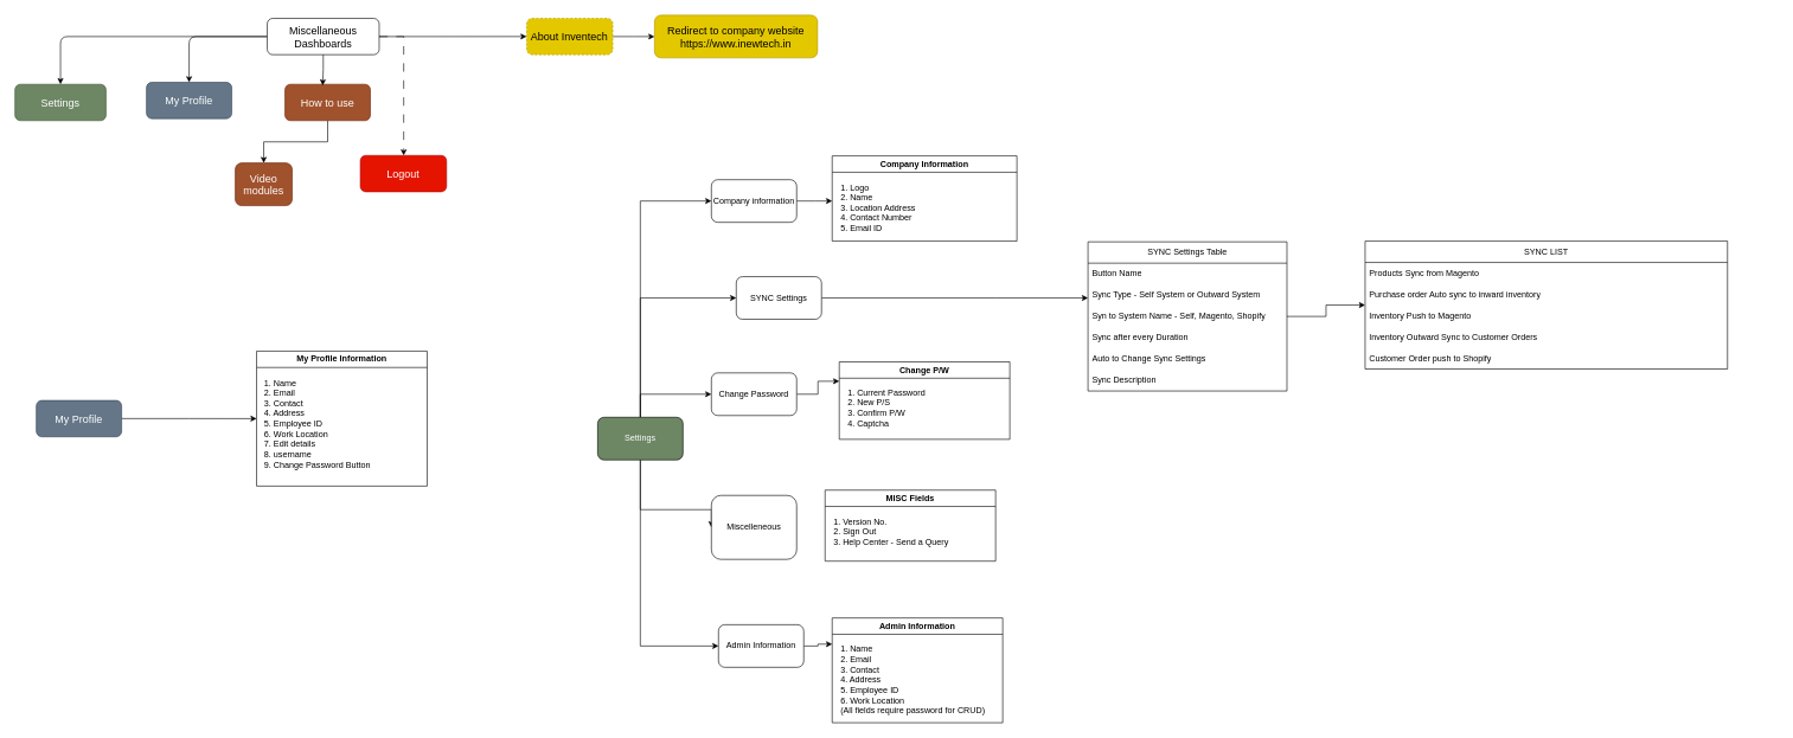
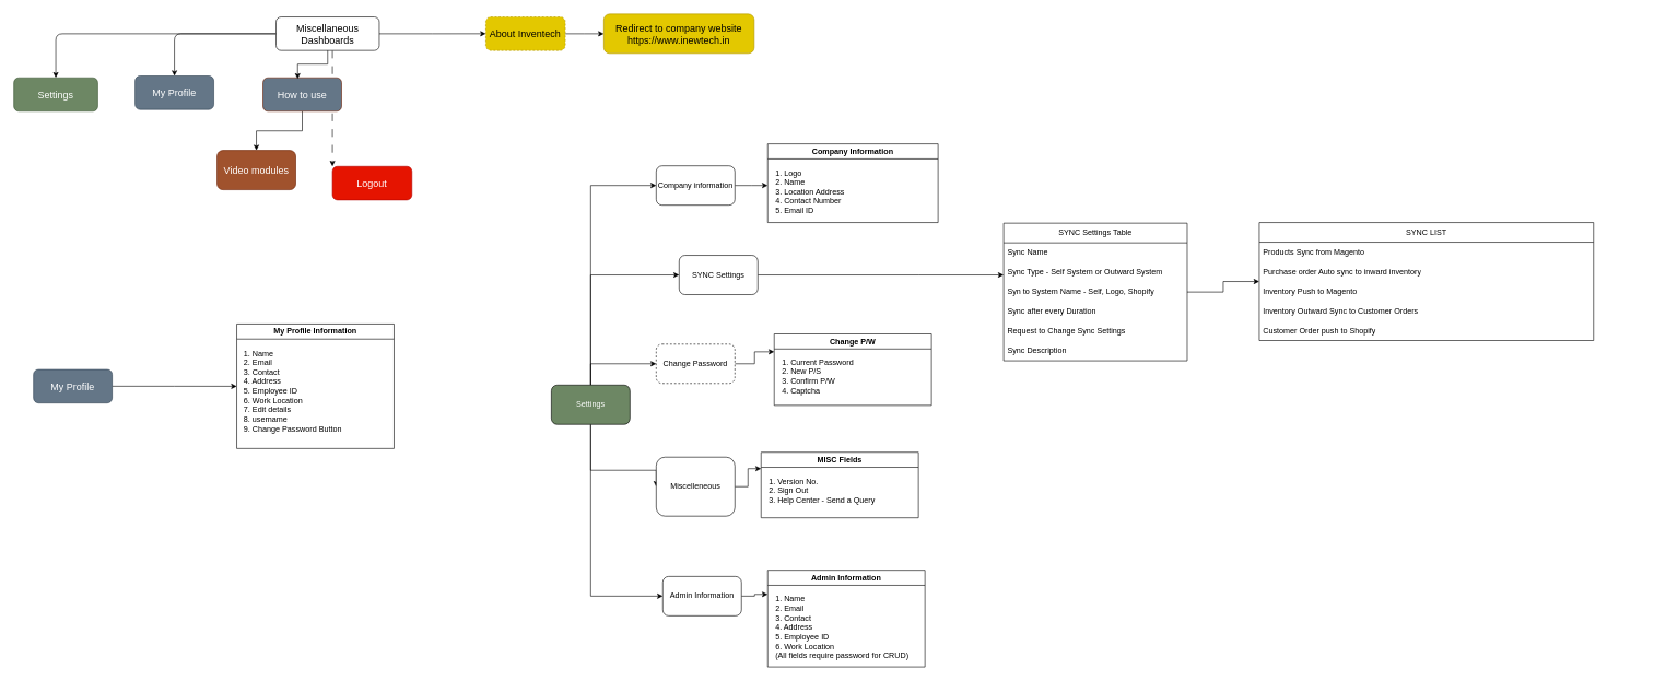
- <mxCell id="28" value="Miscellaneous Dashboards" style="rounded=1;whiteSpace=wrap;html=1;fontSize=15;" parent="1" vertex="1"><mxGeometry x="375" y="25.42" width="157.5" height="51.08" as="geometry" /></mxCell>
+ <mxCell id="28" value="Miscellaneous Dashboards" style="rounded=1;whiteSpace=wrap;html=1;fontSize=15;" parent="1" vertex="1"><mxGeometry x="420" y="25.42" width="157.5" height="51.08" as="geometry" /></mxCell>
- <mxCell id="40" value="How to use" style="rounded=1;whiteSpace=wrap;html=1;fontSize=15;fillColor=#a0522d;fontColor=#ffffff;strokeColor=#6D1F00;" parent="1" vertex="1"><mxGeometry x="400" y="118.21" width="120" height="51.08" as="geometry" /></mxCell>
+ <mxCell id="40" value="How to use" style="rounded=1;whiteSpace=wrap;html=1;fontSize=15;fillColor=#647687;fontColor=#ffffff;strokeColor=#6D1F00;" parent="1" vertex="1"><mxGeometry x="400" y="118.21" width="120" height="51.08" as="geometry" /></mxCell>
- <mxCell id="33" value="Logout" style="rounded=1;whiteSpace=wrap;html=1;fontSize=15;fillColor=#e51400;fontColor=#ffffff;strokeColor=#B20000;" parent="1" vertex="1"><mxGeometry x="506" y="218.42" width="121.25" height="51.08" as="geometry" /></mxCell>
+ <mxCell id="33" value="Logout" style="rounded=1;whiteSpace=wrap;html=1;fontSize=15;fillColor=#e51400;fontColor=#ffffff;strokeColor=#B20000;" parent="1" vertex="1"><mxGeometry x="506" y="253.42" width="121.25" height="51.08" as="geometry" /></mxCell>
- <mxCell id="42" value="Video modules" style="whiteSpace=wrap;html=1;fontSize=15;fillColor=#a0522d;strokeColor=#6D1F00;fontColor=#ffffff;rounded=1;" parent="1" vertex="1"><mxGeometry x="330" y="229" width="80" height="60" as="geometry" /></mxCell>
+ <mxCell id="42" value="Video modules" style="whiteSpace=wrap;html=1;fontSize=15;fillColor=#a0522d;strokeColor=#6D1F00;fontColor=#ffffff;rounded=1;" parent="1" vertex="1"><mxGeometry x="330" y="229" width="120" height="60" as="geometry" /></mxCell>
- <mxCell id="48" value="Button Name" style="text;strokeColor=none;fillColor=none;align=left;verticalAlign=middle;spacingLeft=4;spacingRight=4;overflow=hidden;points=[[0,0.5],[1,0.5]];portConstraint=eastwest;rotatable=0;whiteSpace=wrap;html=1;" vertex="1" parent="47"><mxGeometry y="30" width="280" height="30" as="geometry" /></mxCell>
+ <mxCell id="48" value="Sync Name" style="text;strokeColor=none;fillColor=none;align=left;verticalAlign=middle;spacingLeft=4;spacingRight=4;overflow=hidden;points=[[0,0.5],[1,0.5]];portConstraint=eastwest;rotatable=0;whiteSpace=wrap;html=1;" vertex="1" parent="47"><mxGeometry y="30" width="280" height="30" as="geometry" /></mxCell>
- <mxCell id="50" value="Syn to System Name - Self, Magento, Shopify" style="text;strokeColor=none;fillColor=none;align=left;verticalAlign=middle;spacingLeft=4;spacingRight=4;overflow=hidden;points=[[0,0.5],[1,0.5]];portConstraint=eastwest;rotatable=0;whiteSpace=wrap;html=1;" vertex="1" parent="47"><mxGeometry y="90" width="280" height="30" as="geometry" /></mxCell>
+ <mxCell id="50" value="Syn to System Name - Self, Logo, Shopify" style="text;strokeColor=none;fillColor=none;align=left;verticalAlign=middle;spacingLeft=4;spacingRight=4;overflow=hidden;points=[[0,0.5],[1,0.5]];portConstraint=eastwest;rotatable=0;whiteSpace=wrap;html=1;" vertex="1" parent="47"><mxGeometry y="90" width="280" height="30" as="geometry" /></mxCell>
- <mxCell id="52" value="Auto to Change Sync Settings" style="text;strokeColor=none;fillColor=none;align=left;verticalAlign=middle;spacingLeft=4;spacingRight=4;overflow=hidden;points=[[0,0.5],[1,0.5]];portConstraint=eastwest;rotatable=0;whiteSpace=wrap;html=1;" vertex="1" parent="47"><mxGeometry y="150" width="280" height="30" as="geometry" /></mxCell>
+ <mxCell id="52" value="Request to Change Sync Settings" style="text;strokeColor=none;fillColor=none;align=left;verticalAlign=middle;spacingLeft=4;spacingRight=4;overflow=hidden;points=[[0,0.5],[1,0.5]];portConstraint=eastwest;rotatable=0;whiteSpace=wrap;html=1;" vertex="1" parent="47"><mxGeometry y="150" width="280" height="30" as="geometry" /></mxCell>
- <mxCell id="9" value="Change Password" style="rounded=1;whiteSpace=wrap;html=1;" parent="1" vertex="1"><mxGeometry x="1000" y="524.5" width="120" height="60" as="geometry" /></mxCell>
+ <mxCell id="9" value="Change Password" style="rounded=1;whiteSpace=wrap;html=1;dashed=1;" parent="1" vertex="1"><mxGeometry x="1000" y="524.5" width="120" height="60" as="geometry" /></mxCell>
+ <mxCell id="12" style="edgeStyle=orthogonalEdgeStyle;rounded=0;orthogonalLoop=1;jettySize=auto;html=1;entryX=0;entryY=0.25;entryDx=0;entryDy=0;" parent="1" source="13" target="14" edge="1"><mxGeometry relative="1" as="geometry" /></mxCell>
